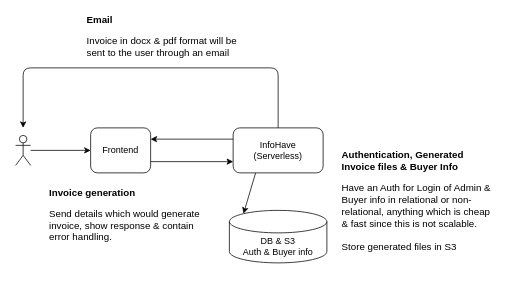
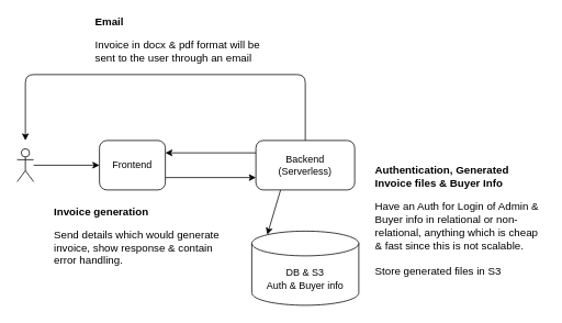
- <mxCell id="9" value="InfoHave&lt;br&gt;(Serverless)" style="rounded=1;whiteSpace=wrap;html=1;" vertex="1" parent="1"><mxGeometry x="310" y="170" width="120" height="60" as="geometry" /></mxCell>
+ <mxCell id="9" value="Backend&lt;br&gt;(Serverless)" style="rounded=1;whiteSpace=wrap;html=1;" vertex="1" parent="1"><mxGeometry x="310" y="170" width="120" height="60" as="geometry" /></mxCell>
- <mxCell id="10" value="DB &amp;amp; S3&lt;br&gt;Auth &amp;amp; Buyer info" style="shape=cylinder3;whiteSpace=wrap;html=1;boundedLbl=1;backgroundOutline=1;size=15;" vertex="1" parent="1"><mxGeometry x="305" y="280" width="130" height="70" as="geometry" /></mxCell>
+ <mxCell id="10" value="DB &amp;amp; S3&lt;br&gt;Auth &amp;amp; Buyer info" style="shape=cylinder3;whiteSpace=wrap;html=1;boundedLbl=1;backgroundOutline=1;size=15;" vertex="1" parent="1"><mxGeometry x="305" y="280" width="130" height="90" as="geometry" /></mxCell>
